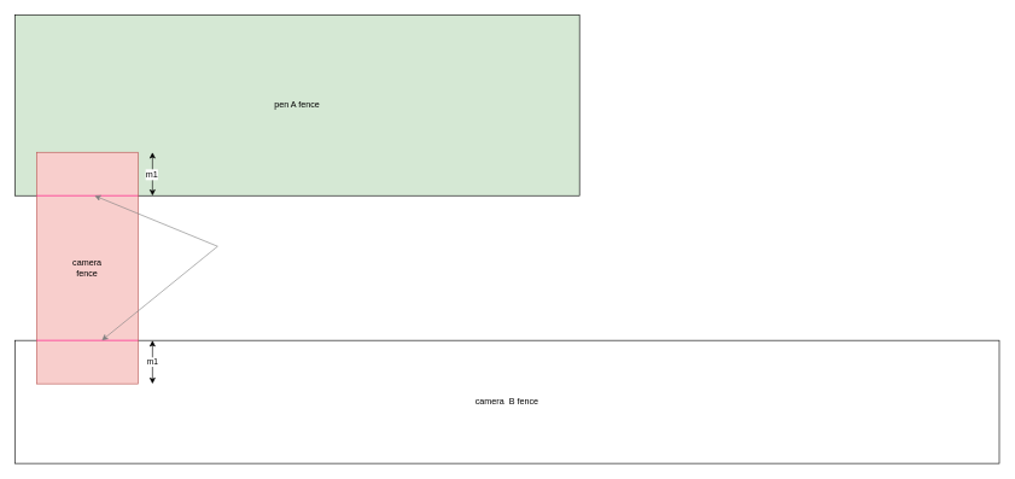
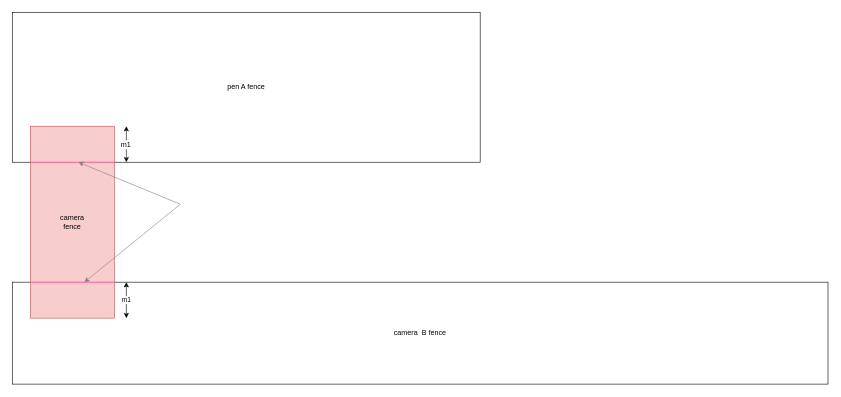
- <mxCell id="2" value="pen A fence" style="rounded=0;whiteSpace=wrap;html=1;fillColor=#d5e8d4;" vertex="1" parent="1"><mxGeometry x="20" y="20" width="780" height="250" as="geometry" /></mxCell>
+ <mxCell id="2" value="pen A fence" style="rounded=0;whiteSpace=wrap;html=1;" vertex="1" parent="1"><mxGeometry x="20" y="20" width="780" height="250" as="geometry" /></mxCell>
